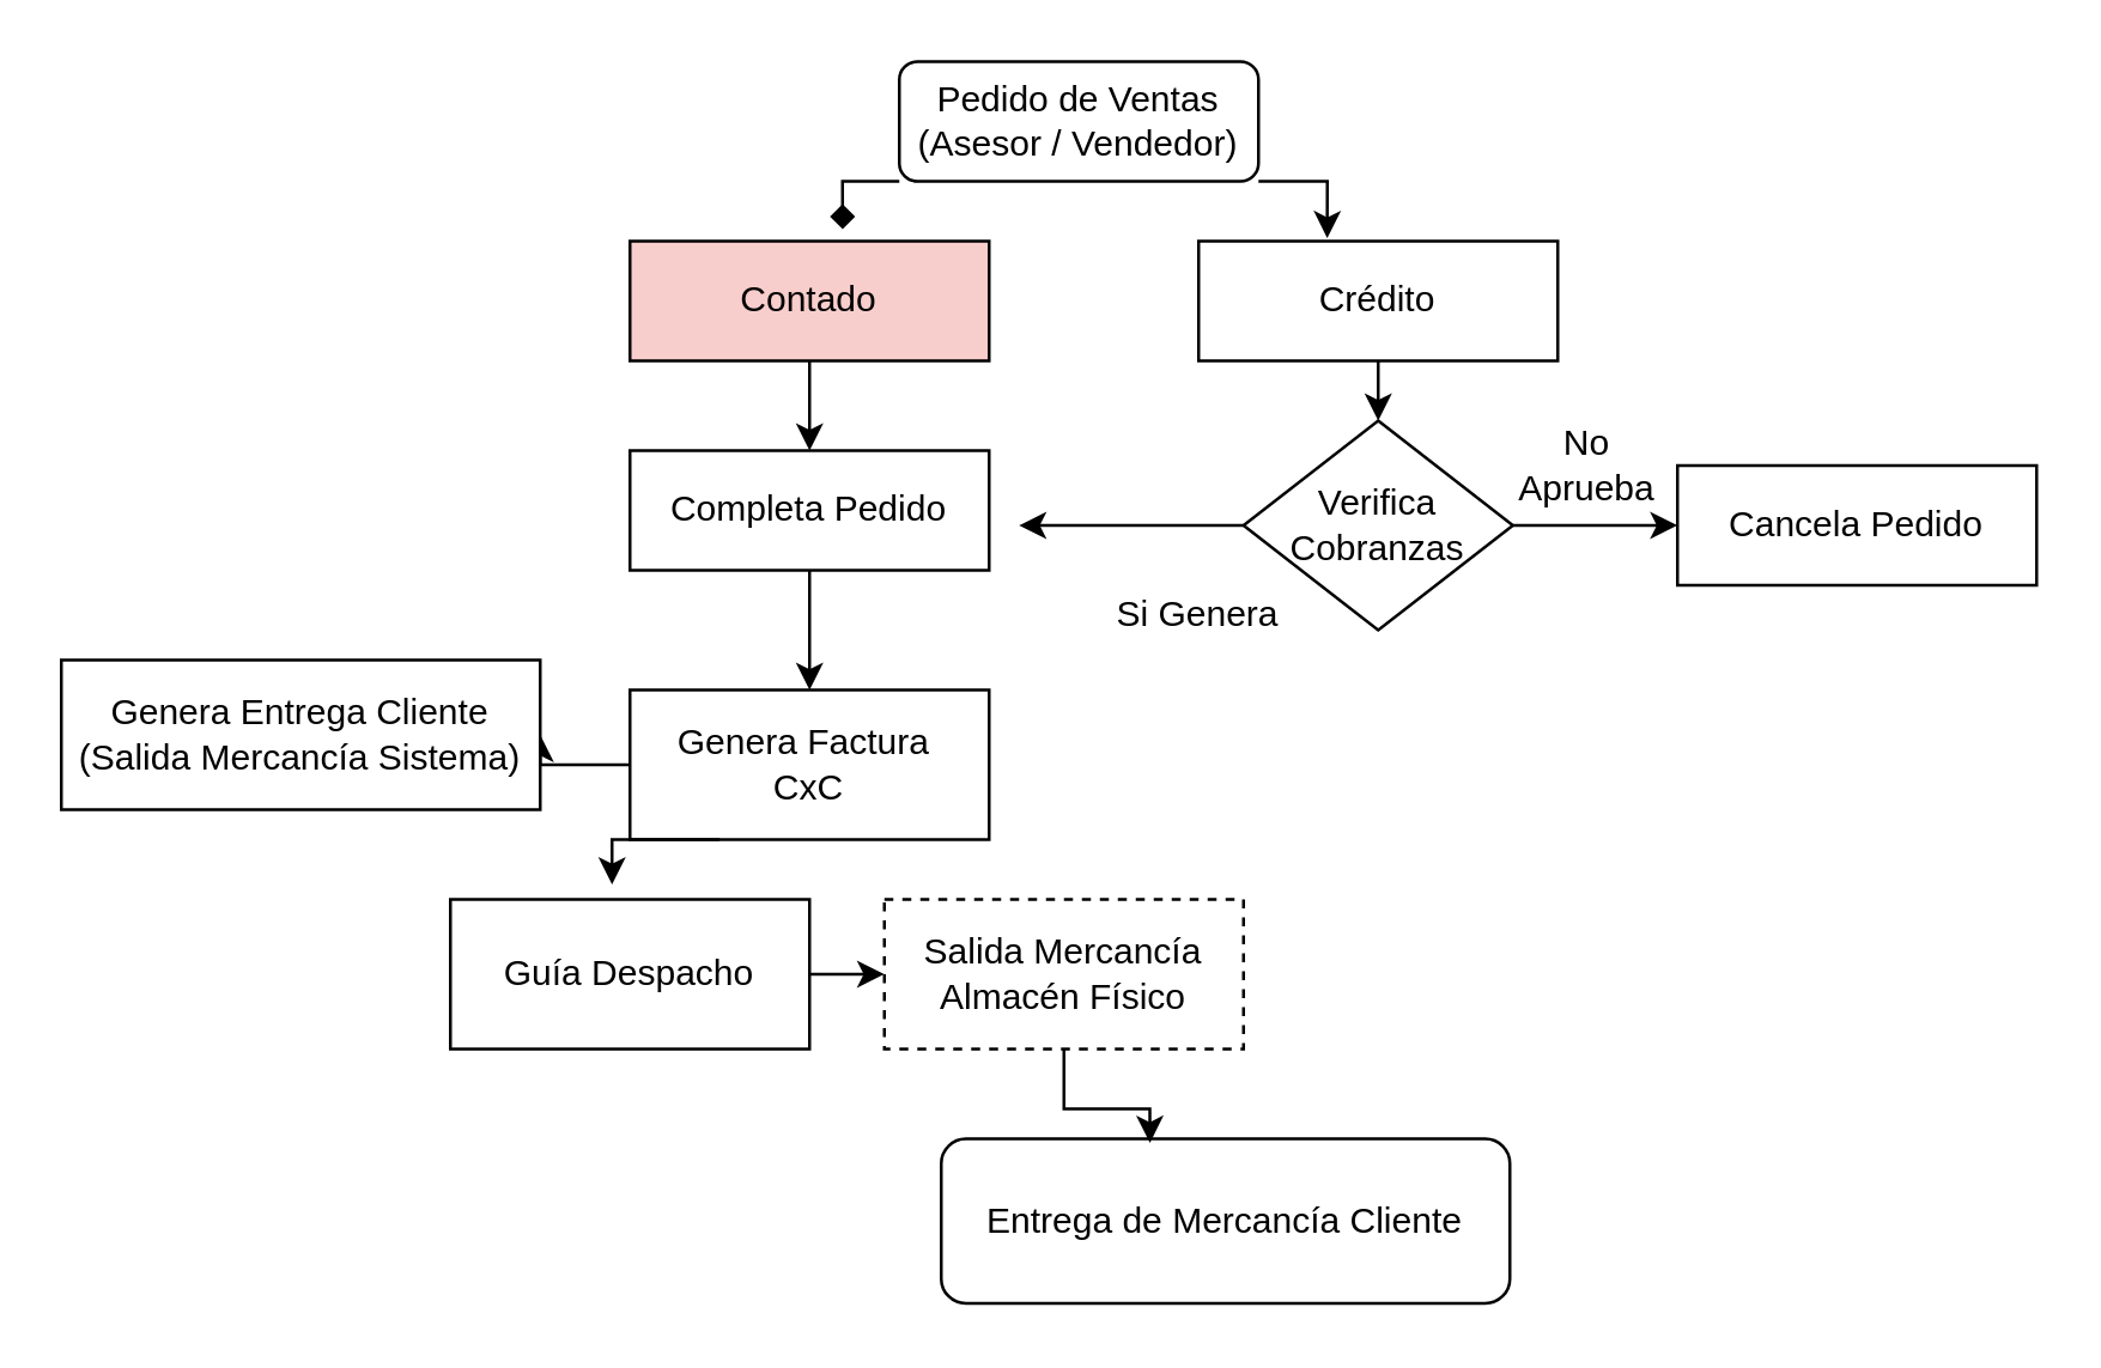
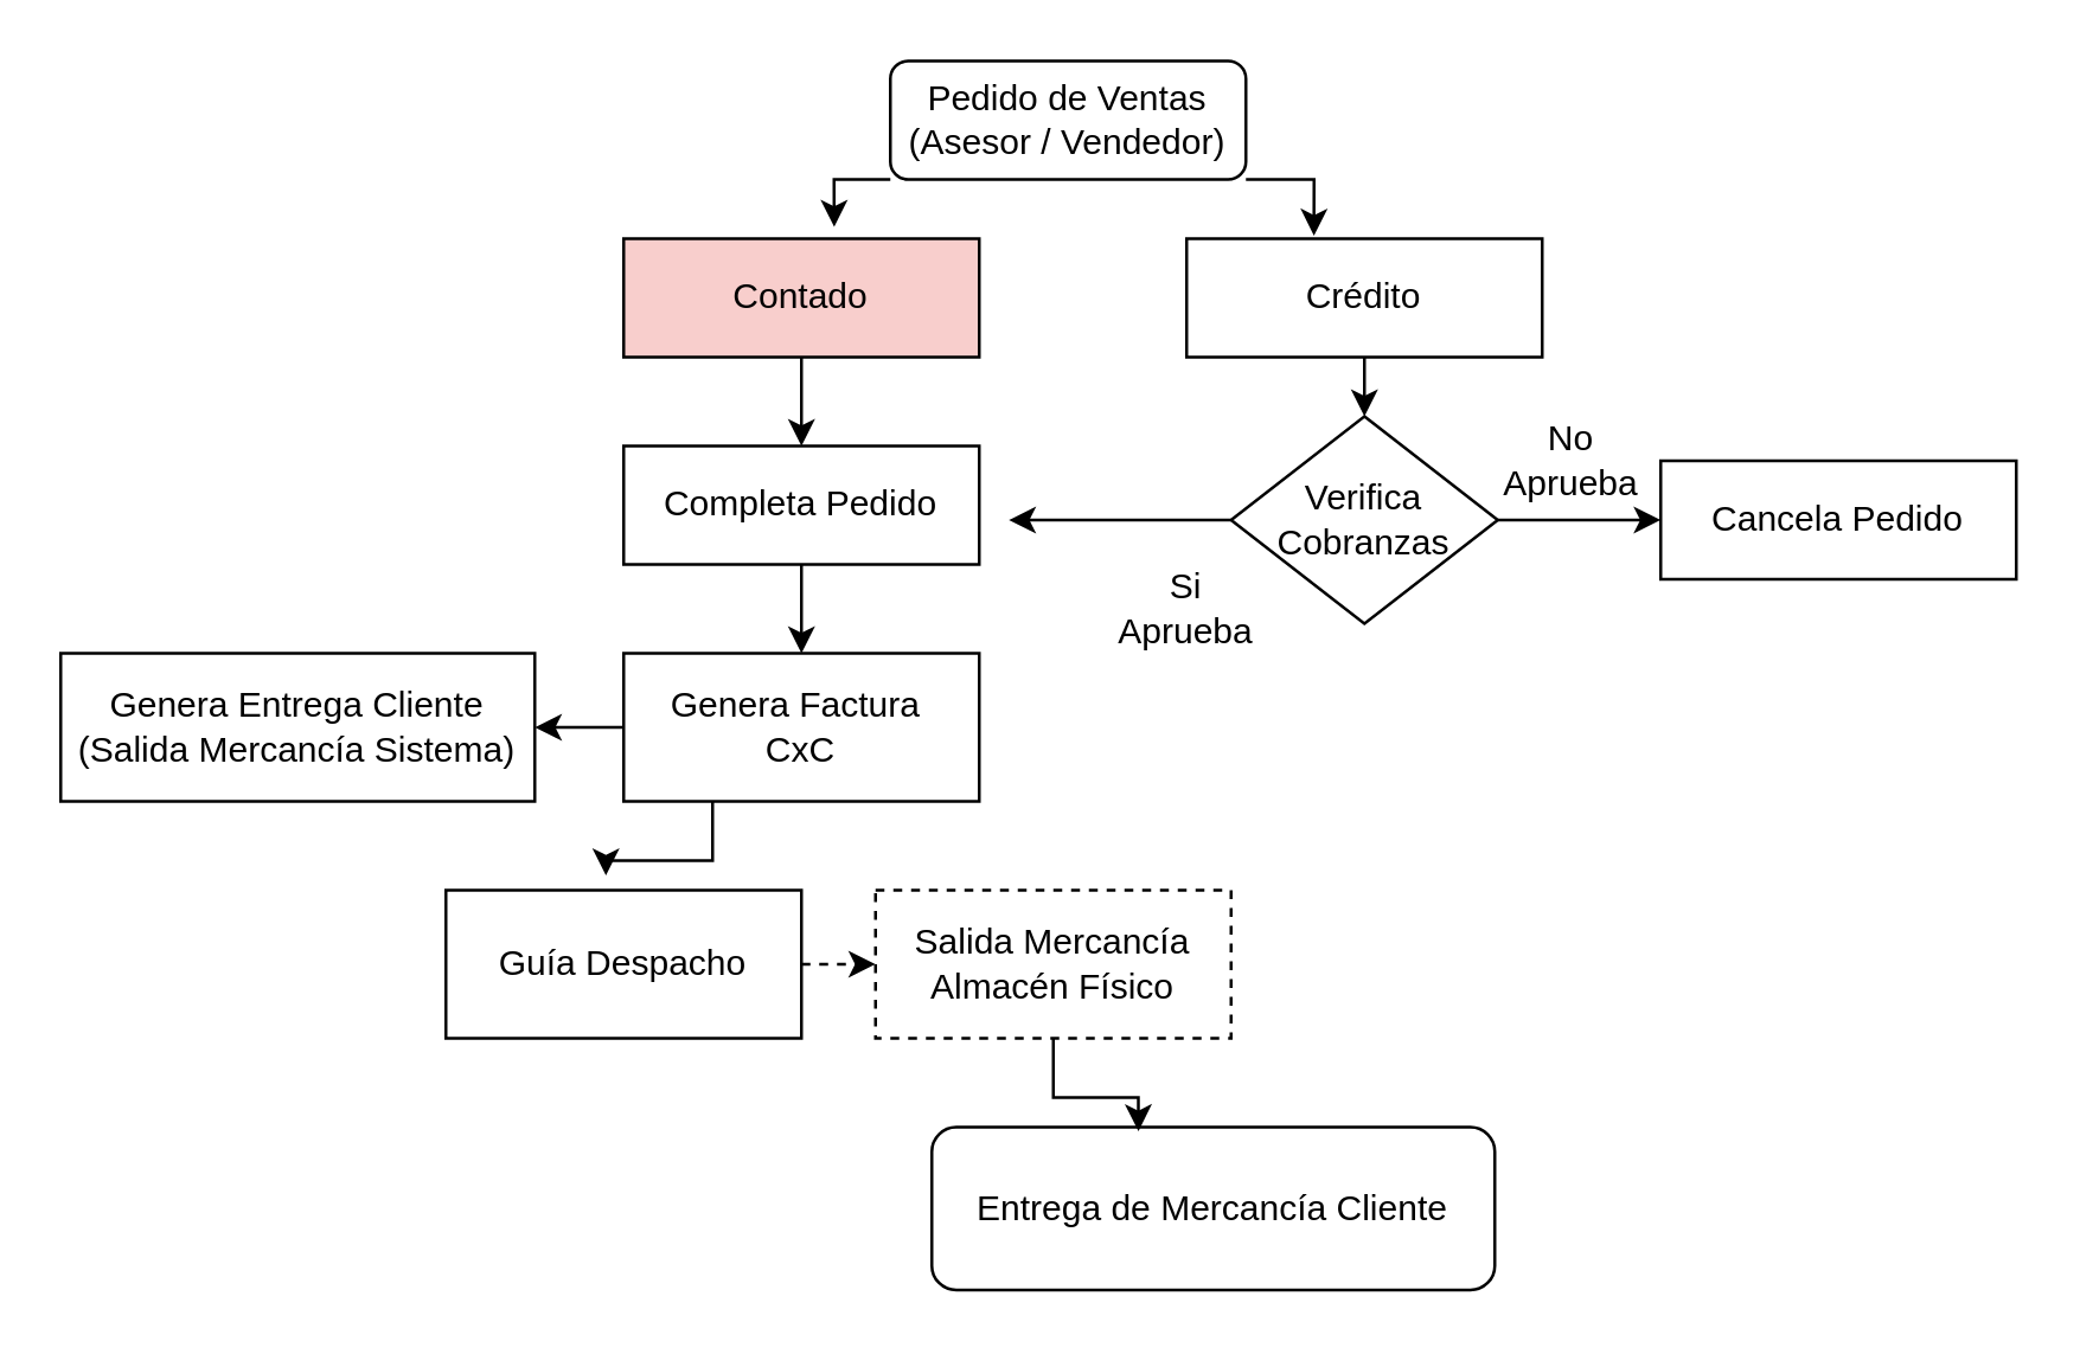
- <mxCell id="11" style="edgeStyle=orthogonalEdgeStyle;rounded=0;orthogonalLoop=1;jettySize=auto;html=1;exitX=0;exitY=1;exitDx=0;exitDy=0;entryX=0.592;entryY=-0.1;entryDx=0;entryDy=0;entryPerimeter=0;endArrow=diamond;" edge="1" parent="1" source="2" target="6"><mxGeometry relative="1" as="geometry"><Array as="points"><mxPoint x="281" y="60" /></Array></mxGeometry></mxCell>
+ <mxCell id="11" style="edgeStyle=orthogonalEdgeStyle;rounded=0;orthogonalLoop=1;jettySize=auto;html=1;exitX=0;exitY=1;exitDx=0;exitDy=0;entryX=0.592;entryY=-0.1;entryDx=0;entryDy=0;entryPerimeter=0;" edge="1" parent="1" source="2" target="6"><mxGeometry relative="1" as="geometry"><Array as="points"><mxPoint x="281" y="60" /></Array></mxGeometry></mxCell>
- <mxCell id="13" value="Si Genera" style="text;html=1;align=center;verticalAlign=middle;whiteSpace=wrap;rounded=0;" vertex="1" parent="1"><mxGeometry x="370" y="190" width="60" height="30" as="geometry" /></mxCell>
+ <mxCell id="13" value="Si Aprueba" style="text;html=1;align=center;verticalAlign=middle;whiteSpace=wrap;rounded=0;" vertex="1" parent="1"><mxGeometry x="370" y="190" width="60" height="30" as="geometry" /></mxCell>
- <mxCell id="18" value="Genera Factura&amp;nbsp;&lt;div&gt;CxC&lt;/div&gt;" style="rounded=0;whiteSpace=wrap;html=1;" vertex="1" parent="1"><mxGeometry x="210" y="230" width="120" height="50" as="geometry" /></mxCell>
+ <mxCell id="18" value="Genera Factura&amp;nbsp;&lt;div&gt;CxC&lt;/div&gt;" style="rounded=0;whiteSpace=wrap;html=1;" vertex="1" parent="1"><mxGeometry x="210" y="220" width="120" height="50" as="geometry" /></mxCell>
- <mxCell id="20" style="edgeStyle=orthogonalEdgeStyle;rounded=0;orthogonalLoop=1;jettySize=auto;html=1;exitX=1;exitY=0.5;exitDx=0;exitDy=0;entryX=0;entryY=0.5;entryDx=0;entryDy=0;" edge="1" parent="1" source="21" target="22"><mxGeometry relative="1" as="geometry" /></mxCell>
+ <mxCell id="20" style="edgeStyle=orthogonalEdgeStyle;rounded=0;orthogonalLoop=1;jettySize=auto;html=1;exitX=1;exitY=0.5;exitDx=0;exitDy=0;entryX=0;entryY=0.5;entryDx=0;entryDy=0;dashed=1;" edge="1" parent="1" source="21" target="22"><mxGeometry relative="1" as="geometry" /></mxCell>
